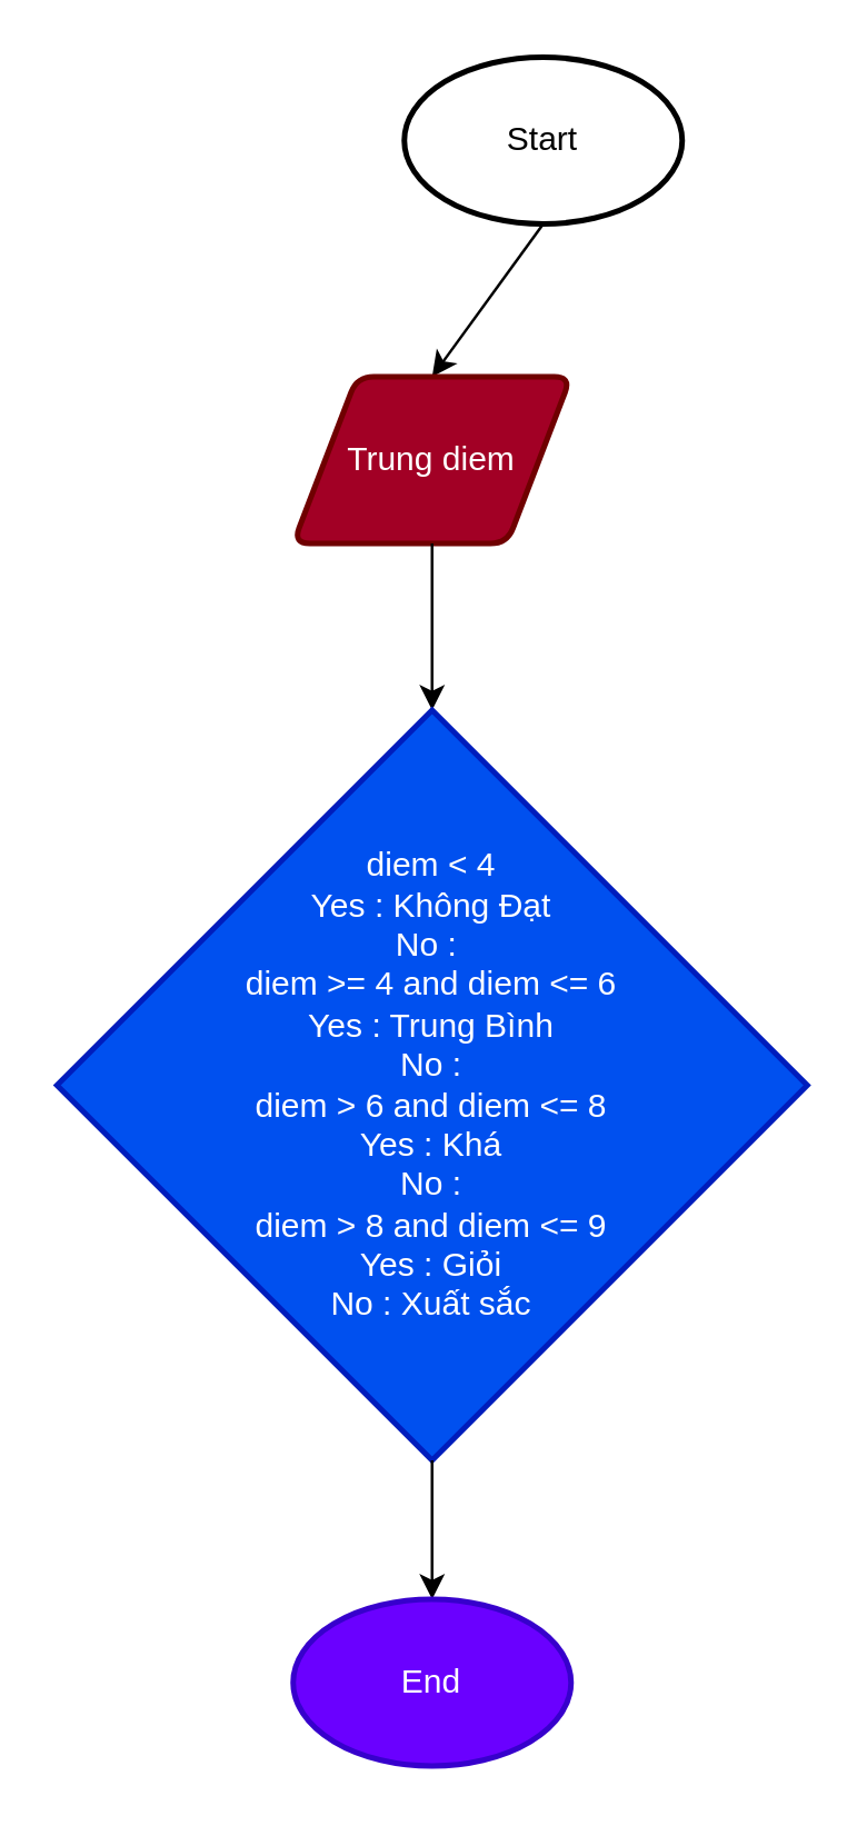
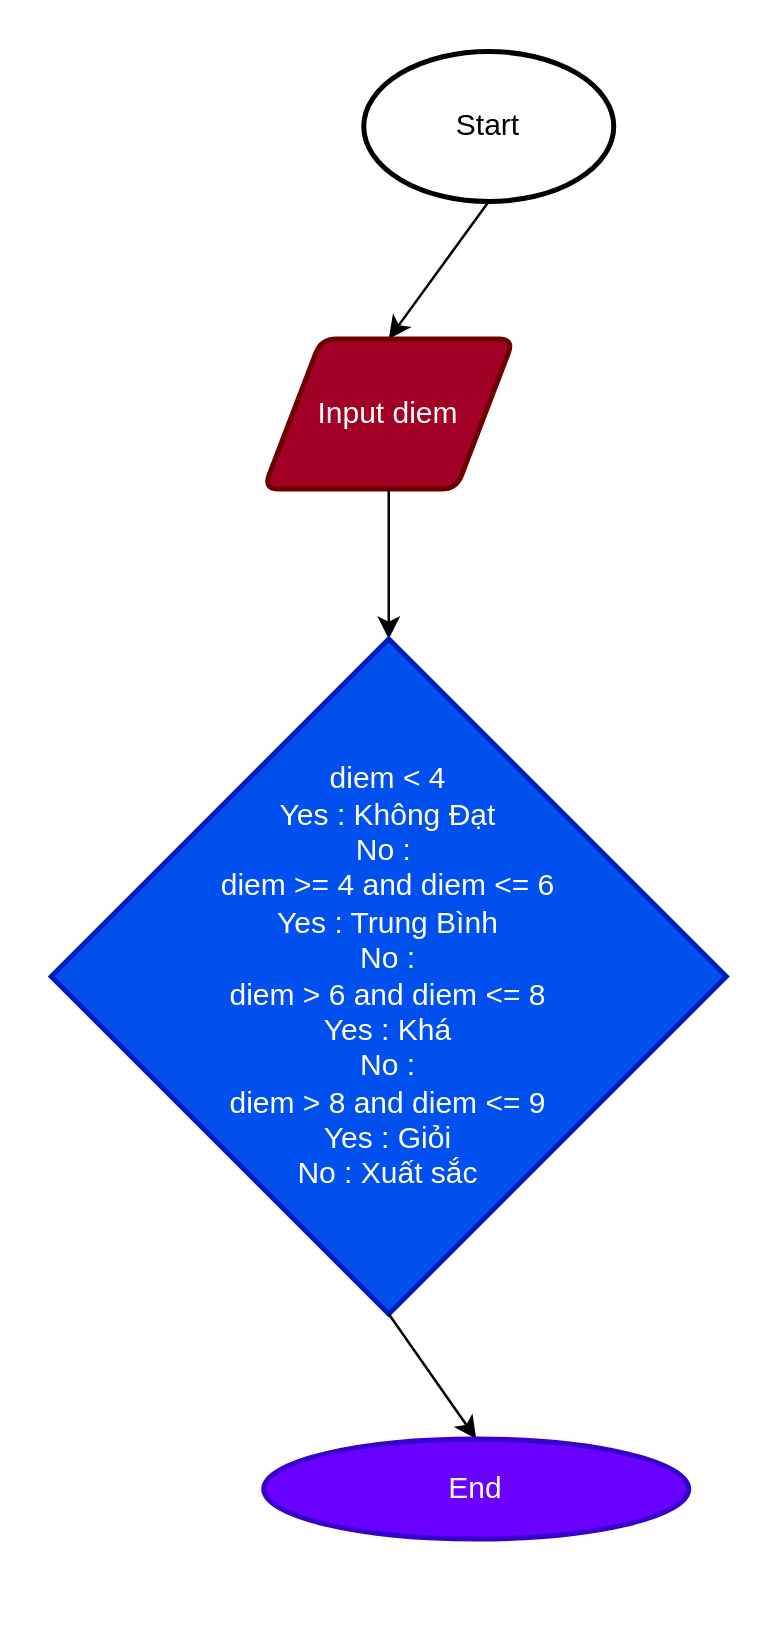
- <mxCell id="4" value="Trung diem" style="shape=parallelogram;html=1;strokeWidth=2;perimeter=parallelogramPerimeter;whiteSpace=wrap;rounded=1;arcSize=12;size=0.23;fillColor=#a20025;strokeColor=#6F0000;fontColor=#ffffff;" vertex="1" parent="1"><mxGeometry x="105" y="135" width="100" height="60" as="geometry" /></mxCell>
+ <mxCell id="4" value="Input diem" style="shape=parallelogram;html=1;strokeWidth=2;perimeter=parallelogramPerimeter;whiteSpace=wrap;rounded=1;arcSize=12;size=0.23;fillColor=#a20025;strokeColor=#6F0000;fontColor=#ffffff;" vertex="1" parent="1"><mxGeometry x="105" y="135" width="100" height="60" as="geometry" /></mxCell>
- <mxCell id="8" value="End" style="strokeWidth=2;html=1;shape=mxgraph.flowchart.start_1;whiteSpace=wrap;fillColor=#6a00ff;fontColor=#ffffff;strokeColor=#3700CC;" vertex="1" parent="1"><mxGeometry x="105" y="575" width="100" height="60" as="geometry" /></mxCell>
+ <mxCell id="8" value="End" style="strokeWidth=2;html=1;shape=mxgraph.flowchart.start_1;whiteSpace=wrap;fillColor=#6a00ff;fontColor=#ffffff;strokeColor=#3700CC;" vertex="1" parent="1"><mxGeometry x="105" y="575" width="170" height="40" as="geometry" /></mxCell>
